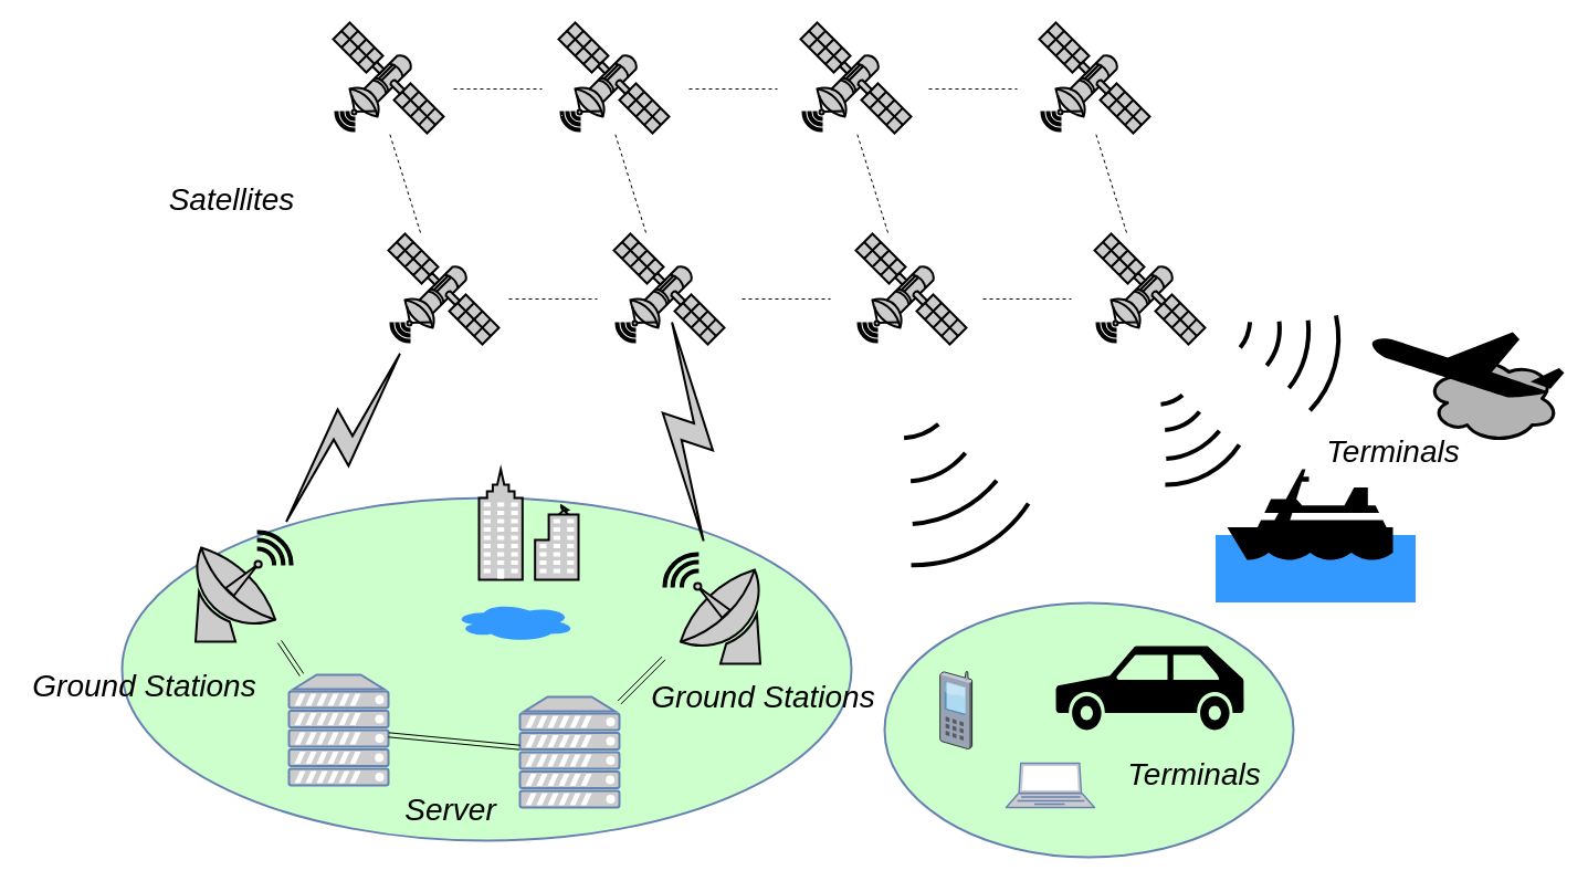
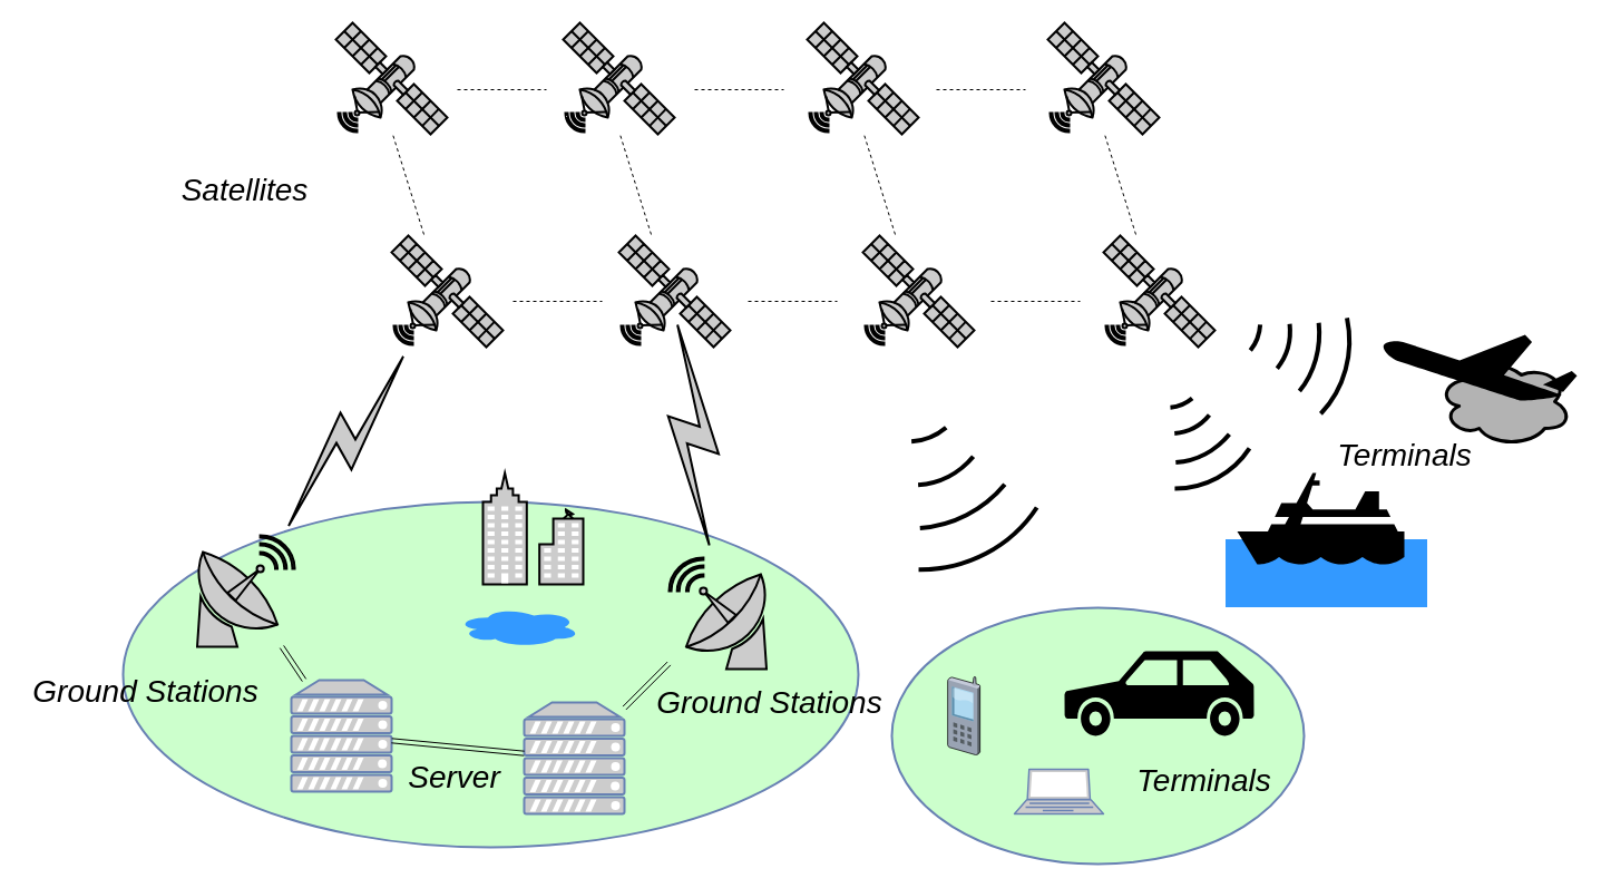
- <mxCell id="63" value="Satellites" style="text;html=1;align=center;verticalAlign=middle;resizable=0;points=[];autosize=1;fontSize=28;fontStyle=2" parent="1" vertex="1"><mxGeometry x="144" y="160" width="130" height="40" as="geometry" /></mxCell>
+ <mxCell id="63" value="Satellites" style="text;html=1;align=center;verticalAlign=middle;resizable=0;points=[];autosize=1;fontSize=28;fontStyle=2" parent="1" vertex="1"><mxGeometry x="154" y="150" width="130" height="40" as="geometry" /></mxCell>
- <mxCell id="61" value="Server" style="text;html=1;align=center;verticalAlign=middle;resizable=0;points=[];autosize=1;fontSize=28;fontStyle=2" parent="1" vertex="1"><mxGeometry x="357" y="712" width="100" height="40" as="geometry" /></mxCell>
+ <mxCell id="61" value="Server" style="text;html=1;align=center;verticalAlign=middle;resizable=0;points=[];autosize=1;fontSize=28;fontStyle=2" parent="1" vertex="1"><mxGeometry x="357" y="677" width="100" height="40" as="geometry" /></mxCell>
